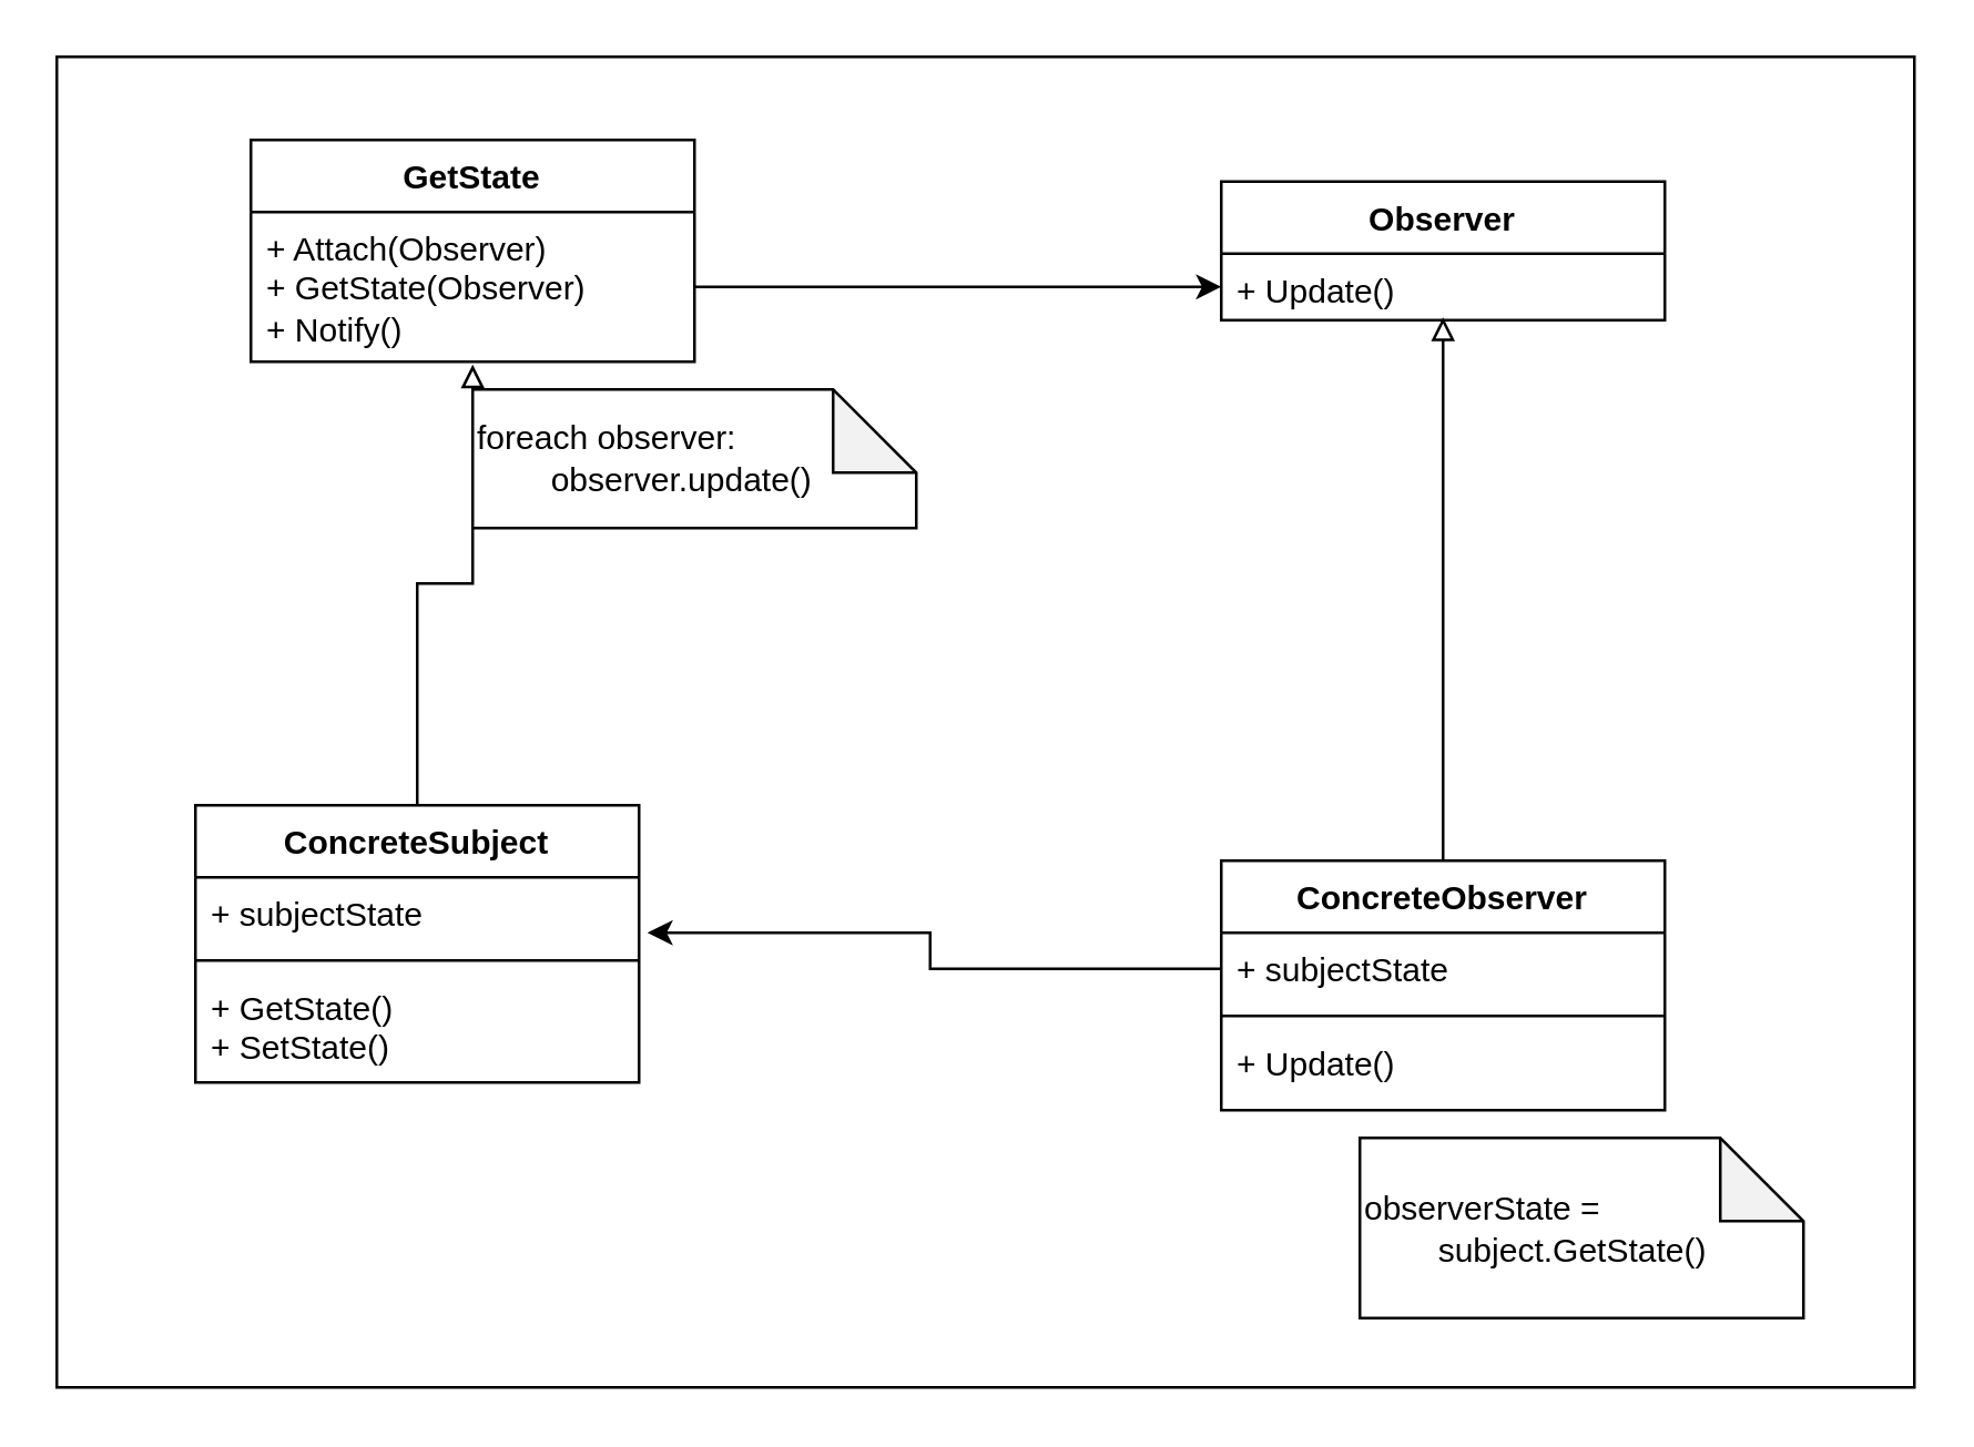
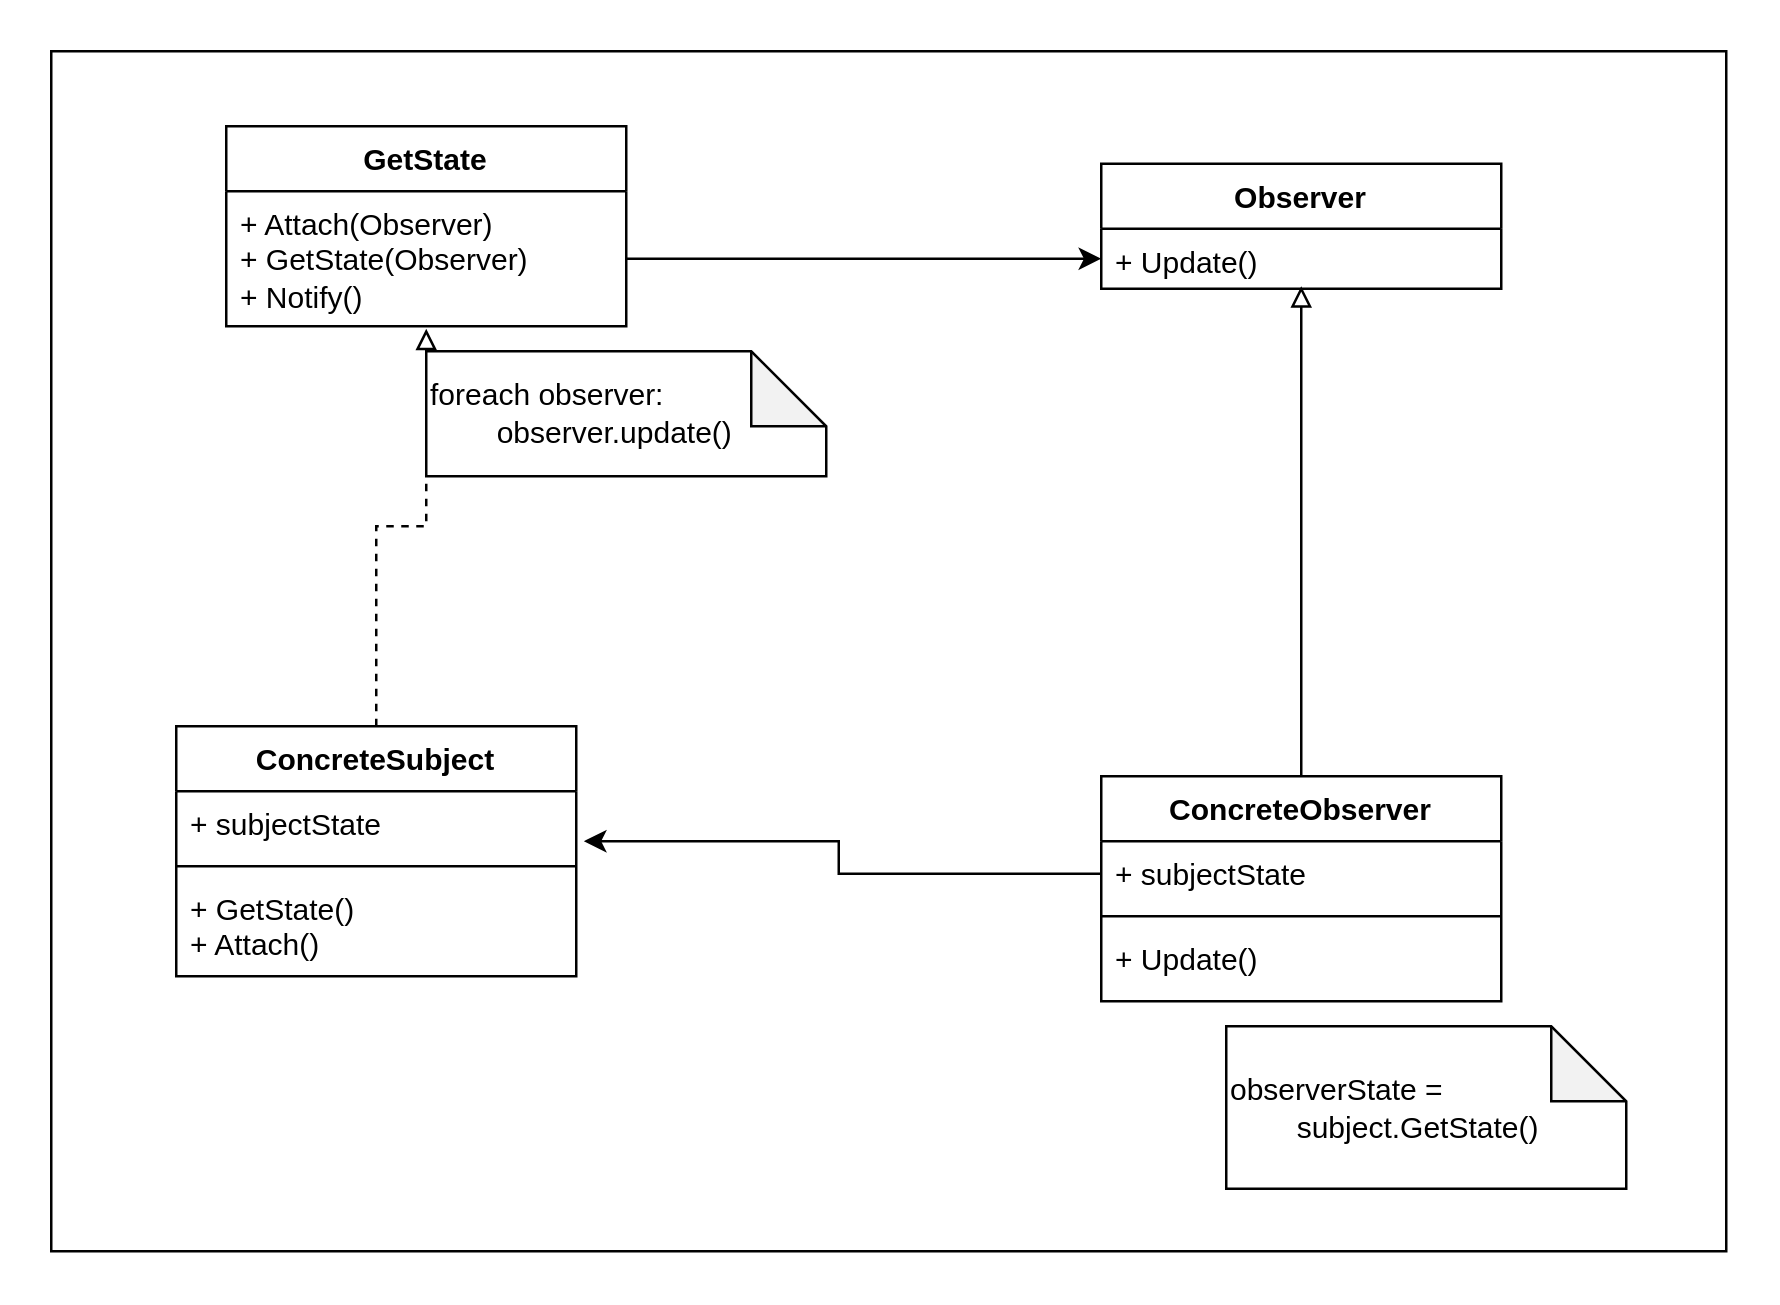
- <mxCell id="7" style="edgeStyle=orthogonalEdgeStyle;rounded=0;orthogonalLoop=1;jettySize=auto;html=1;entryX=0.5;entryY=1.019;entryDx=0;entryDy=0;entryPerimeter=0;endArrow=block;endFill=0;exitX=0.5;exitY=0;exitDx=0;exitDy=0;" edge="1" parent="1" source="13" target="4"><mxGeometry relative="1" as="geometry"><mxPoint x="170" y="270" as="sourcePoint" /></mxGeometry></mxCell>
+ <mxCell id="7" style="edgeStyle=orthogonalEdgeStyle;rounded=0;orthogonalLoop=1;jettySize=auto;html=1;entryX=0.5;entryY=1.019;entryDx=0;entryDy=0;entryPerimeter=0;endArrow=block;endFill=0;exitX=0.5;exitY=0;exitDx=0;exitDy=0;dashed=1;" edge="1" parent="1" source="13" target="4"><mxGeometry relative="1" as="geometry"><mxPoint x="170" y="270" as="sourcePoint" /></mxGeometry></mxCell>
- <mxCell id="16" value="+ GetState()&lt;br&gt;+ SetState()" style="text;strokeColor=none;fillColor=none;align=left;verticalAlign=top;spacingLeft=4;spacingRight=4;overflow=hidden;rotatable=0;points=[[0,0.5],[1,0.5]];portConstraint=eastwest;whiteSpace=wrap;html=1;" vertex="1" parent="13"><mxGeometry y="60" width="160" height="40" as="geometry" /></mxCell>
+ <mxCell id="16" value="+ GetState()&lt;br&gt;+ Attach()" style="text;strokeColor=none;fillColor=none;align=left;verticalAlign=top;spacingLeft=4;spacingRight=4;overflow=hidden;rotatable=0;points=[[0,0.5],[1,0.5]];portConstraint=eastwest;whiteSpace=wrap;html=1;" vertex="1" parent="13"><mxGeometry y="60" width="160" height="40" as="geometry" /></mxCell>
